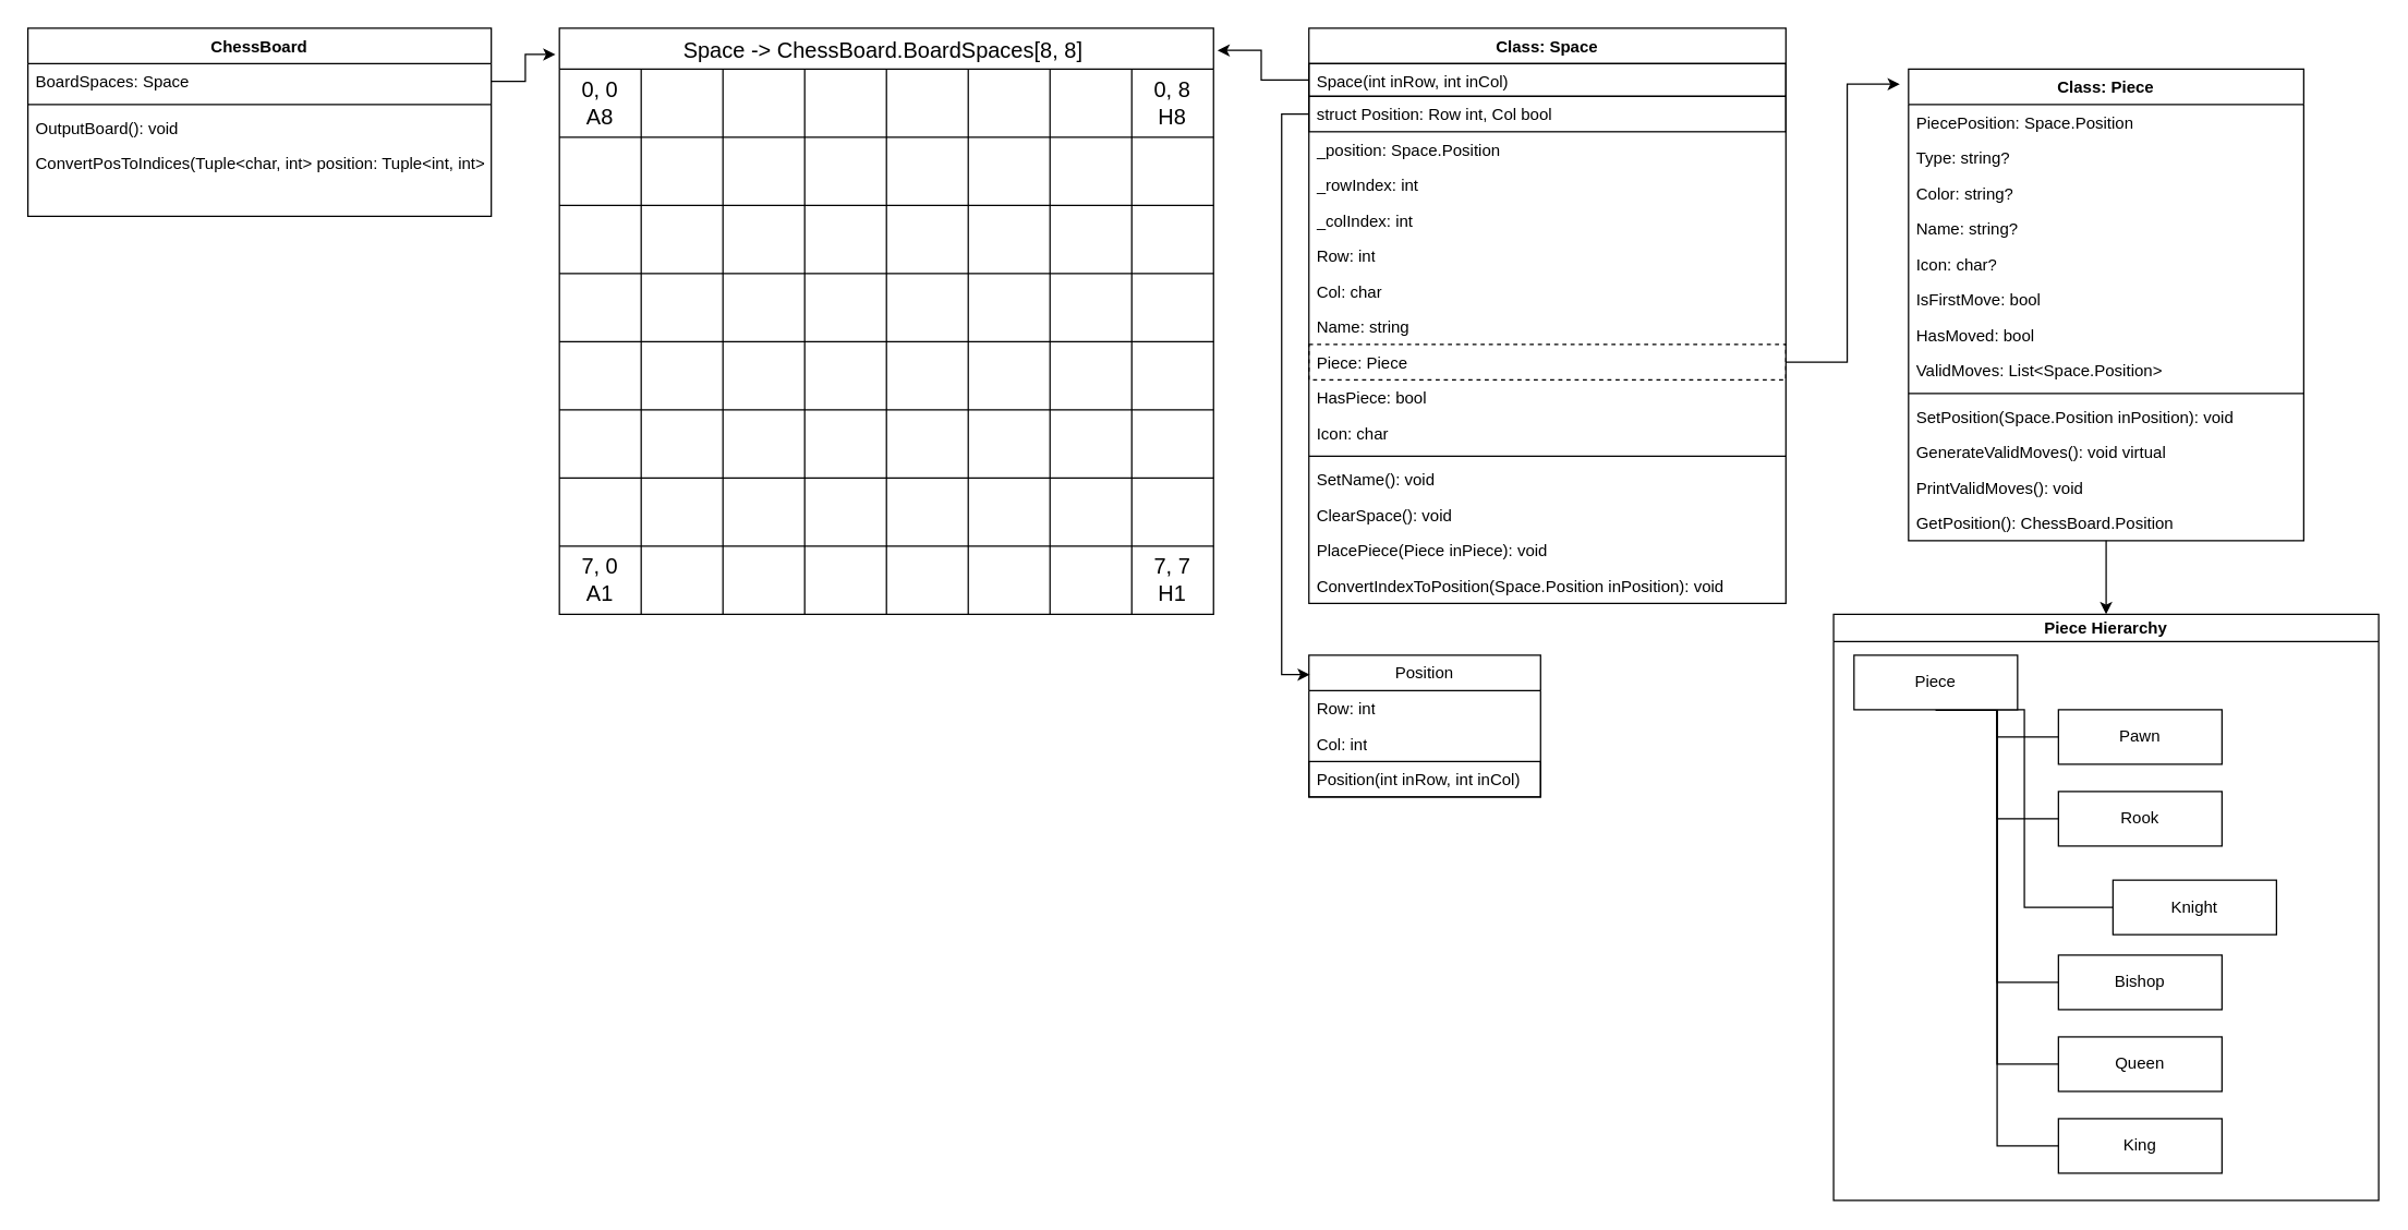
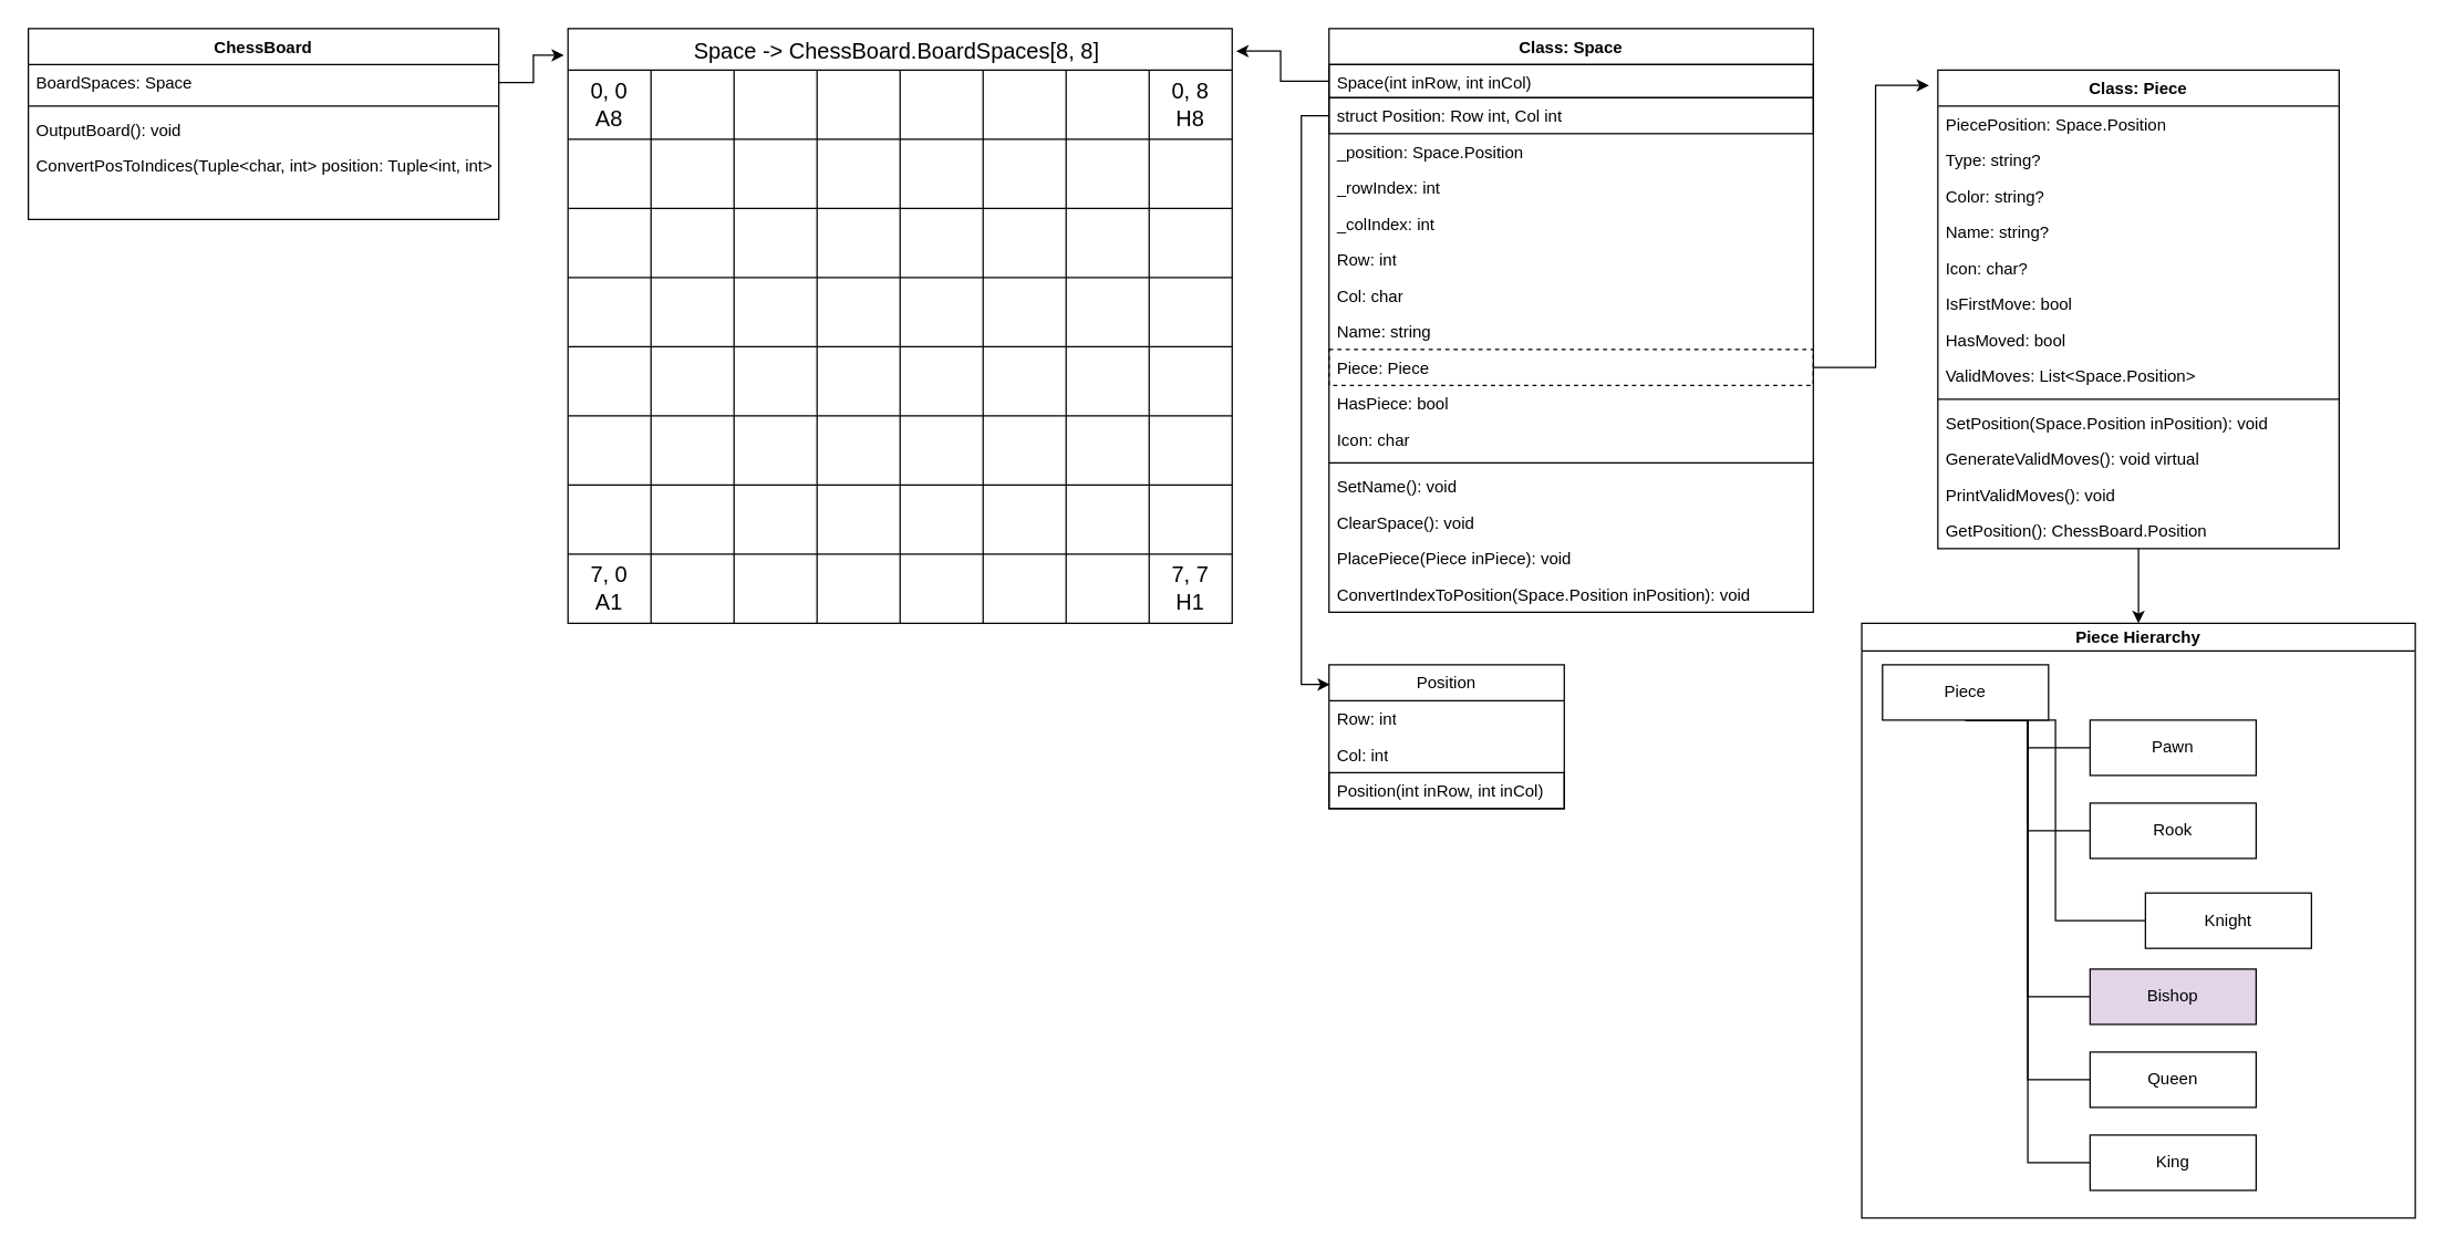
- <mxCell id="77" value="struct Position: Row int, Col bool" style="text;strokeColor=default;fillColor=none;align=left;verticalAlign=top;spacingLeft=4;spacingRight=4;overflow=hidden;rotatable=0;points=[[0,0.5],[1,0.5]];portConstraint=eastwest;whiteSpace=wrap;html=1;" vertex="1" parent="75"><mxGeometry y="50" width="350" height="26" as="geometry" /></mxCell>
+ <mxCell id="77" value="struct Position: Row int, Col int" style="text;strokeColor=default;fillColor=none;align=left;verticalAlign=top;spacingLeft=4;spacingRight=4;overflow=hidden;rotatable=0;points=[[0,0.5],[1,0.5]];portConstraint=eastwest;whiteSpace=wrap;html=1;" vertex="1" parent="75"><mxGeometry y="50" width="350" height="26" as="geometry" /></mxCell>
- <mxCell id="131" value="Bishop" style="whiteSpace=wrap;html=1;treeFolding=1;treeMoving=1;newEdgeStyle={&quot;edgeStyle&quot;:&quot;elbowEdgeStyle&quot;,&quot;startArrow&quot;:&quot;none&quot;,&quot;endArrow&quot;:&quot;none&quot;};" vertex="1" parent="120"><mxGeometry x="165" y="250" width="120" height="40" as="geometry" /></mxCell>
+ <mxCell id="131" value="Bishop" style="whiteSpace=wrap;html=1;treeFolding=1;treeMoving=1;newEdgeStyle={&quot;edgeStyle&quot;:&quot;elbowEdgeStyle&quot;,&quot;startArrow&quot;:&quot;none&quot;,&quot;endArrow&quot;:&quot;none&quot;};fillColor=#e1d5e7;" vertex="1" parent="120"><mxGeometry x="165" y="250" width="120" height="40" as="geometry" /></mxCell>
